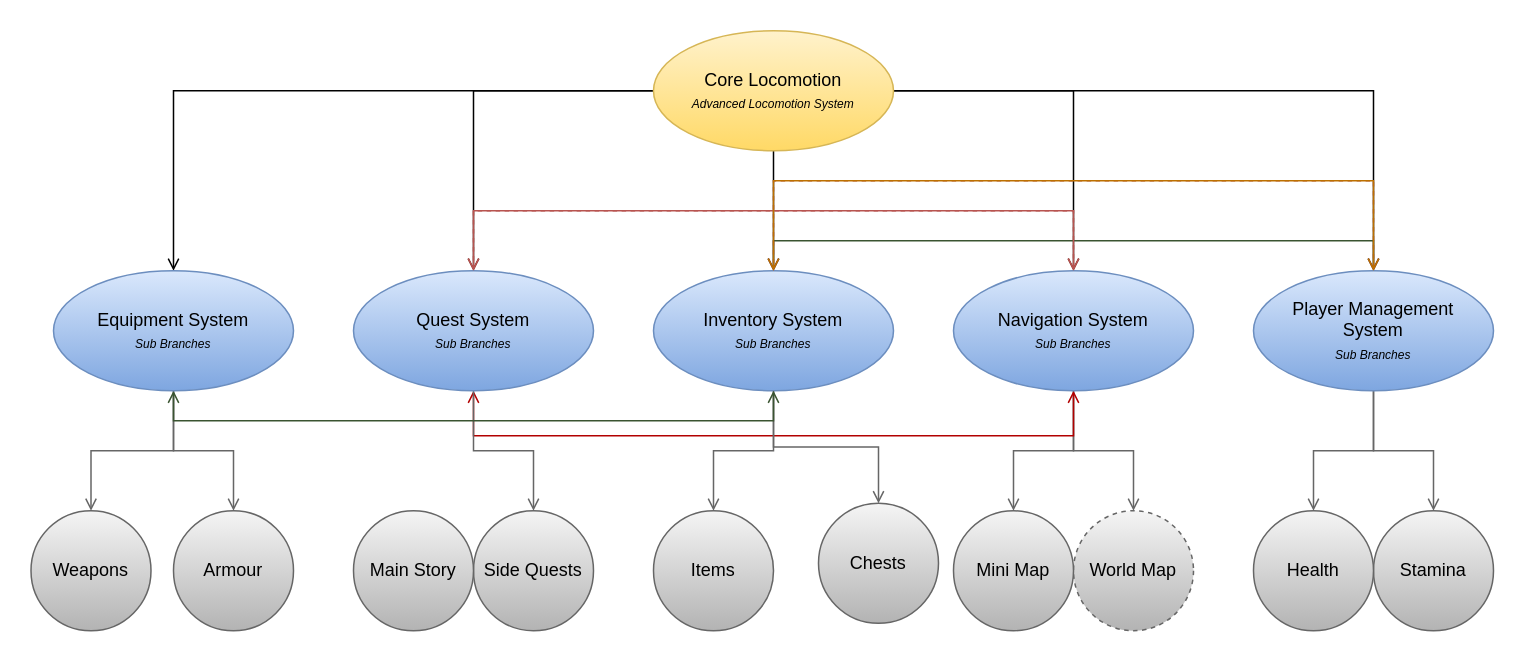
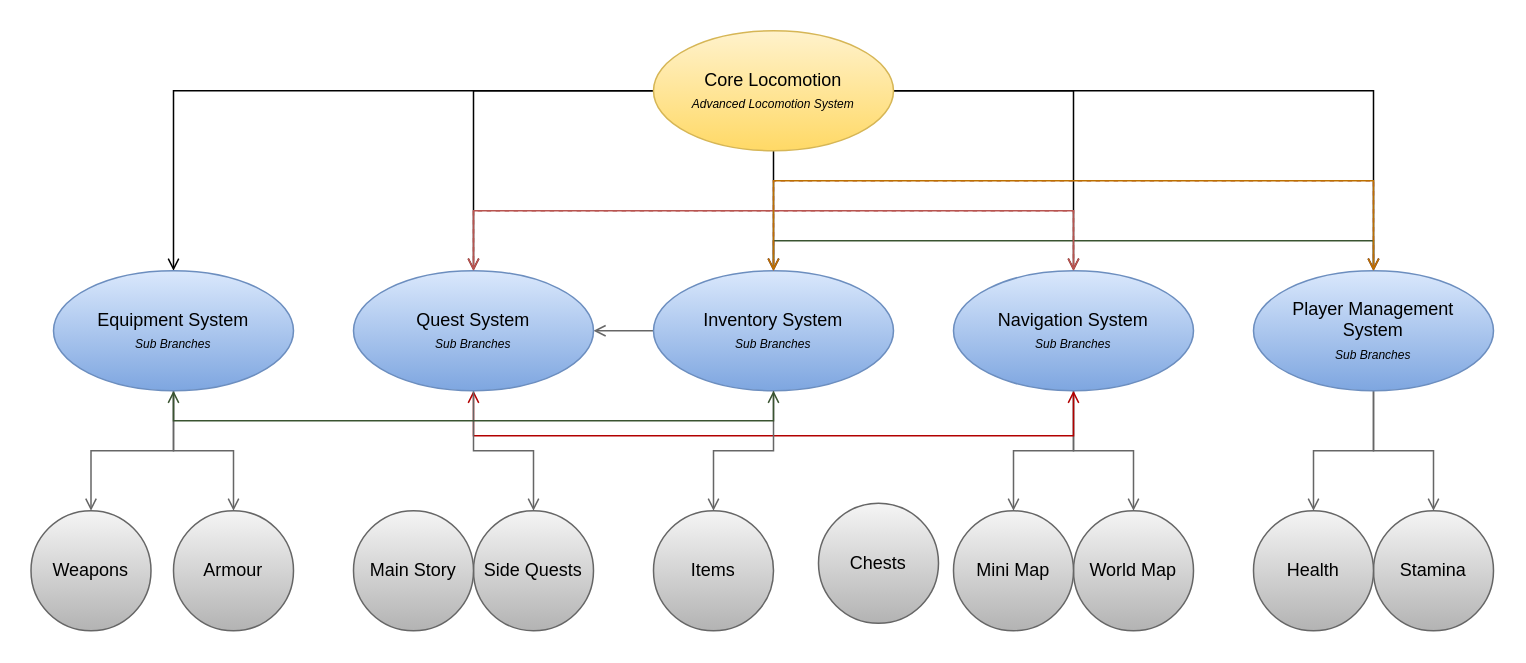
- <mxCell id="13" style="edgeStyle=orthogonalEdgeStyle;rounded=0;orthogonalLoop=1;jettySize=auto;html=1;gradientColor=#b3b3b3;fillColor=#f5f5f5;strokeColor=#666666;startArrow=none;startFill=0;endArrow=open;endFill=0;" edge="1" parent="1" source="16" target="31"><mxGeometry relative="1" as="geometry" /></mxCell>
+ <mxCell id="13" style="edgeStyle=orthogonalEdgeStyle;rounded=0;orthogonalLoop=1;jettySize=auto;html=1;gradientColor=#b3b3b3;fillColor=#f5f5f5;strokeColor=#666666;startArrow=none;startFill=0;endArrow=open;endFill=0;" edge="1" parent="1" source="16" target="18"><mxGeometry relative="1" as="geometry" /></mxCell>
- <mxCell id="29" value="World Map" style="ellipse;whiteSpace=wrap;html=1;aspect=fixed;gradientColor=#b3b3b3;fillColor=#f5f5f5;strokeColor=#666666;dashed=1;" vertex="1" parent="1"><mxGeometry x="715" y="340" width="80" height="80" as="geometry" /></mxCell>
+ <mxCell id="29" value="World Map" style="ellipse;whiteSpace=wrap;html=1;aspect=fixed;gradientColor=#b3b3b3;fillColor=#f5f5f5;strokeColor=#666666;" vertex="1" parent="1"><mxGeometry x="715" y="340" width="80" height="80" as="geometry" /></mxCell>
